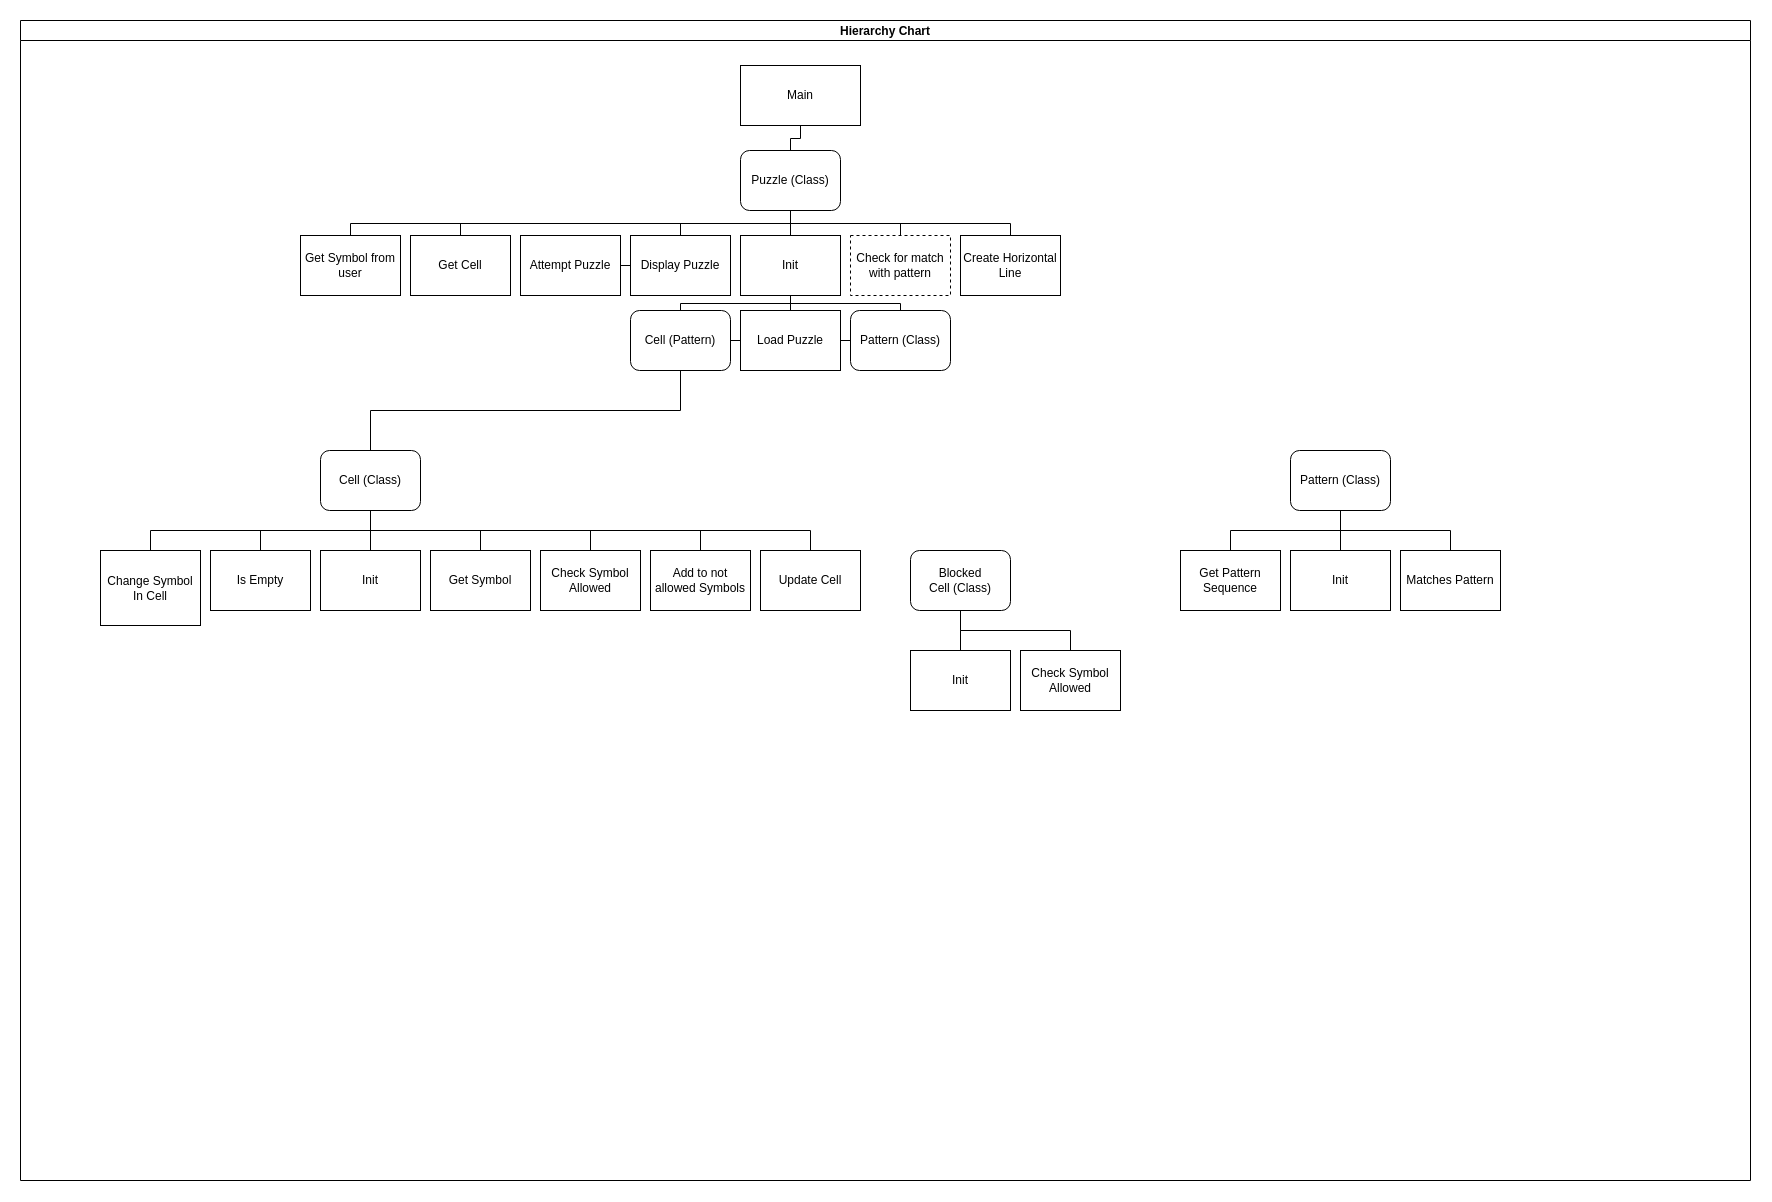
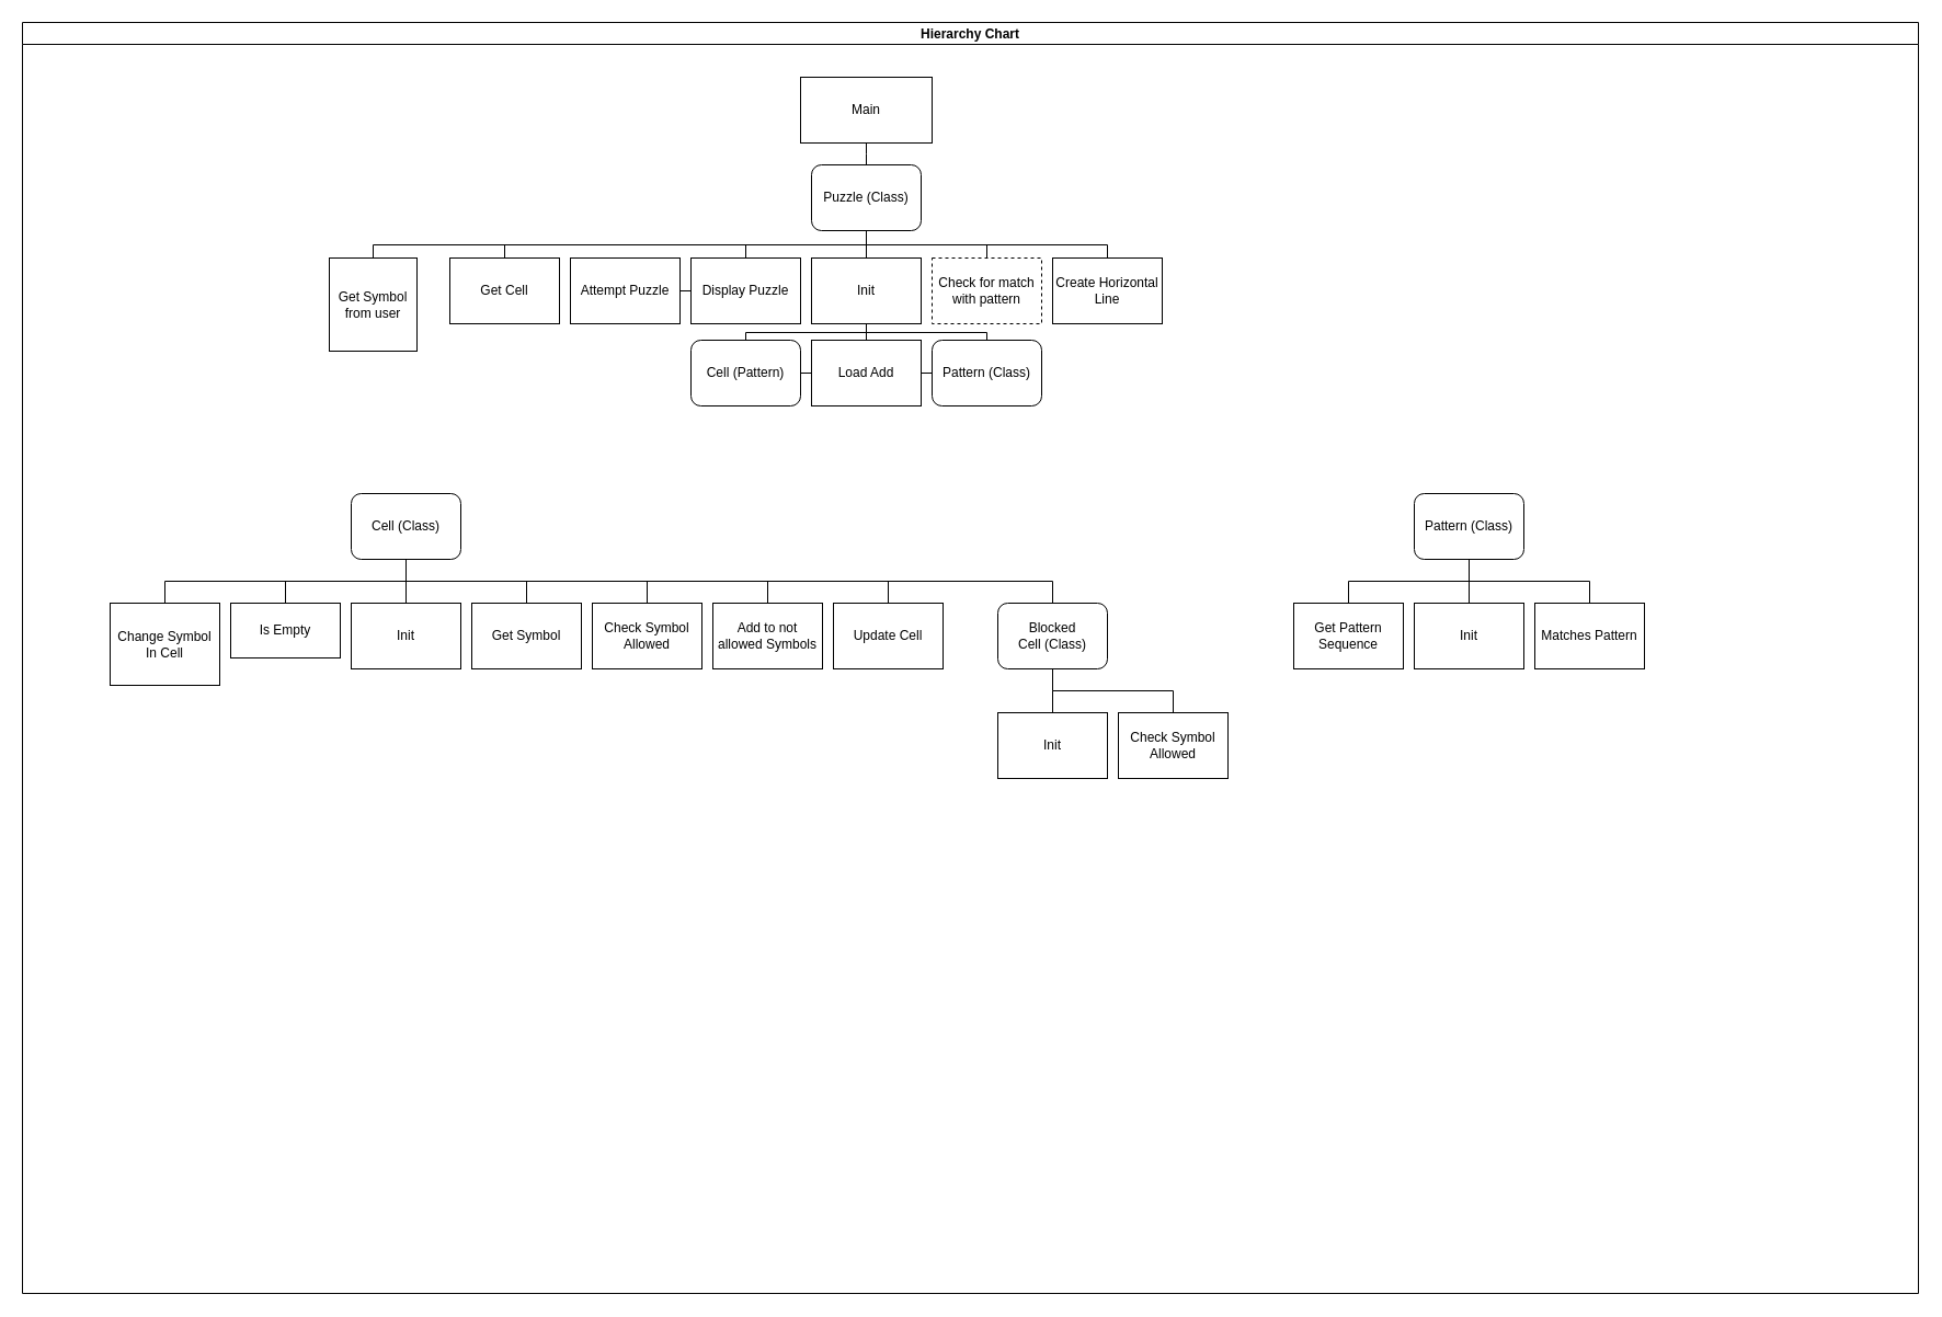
- <mxCell id="4" value="Main" style="whiteSpace=wrap;html=1;align=center;treeFolding=1;treeMoving=1;newEdgeStyle={&quot;edgeStyle&quot;:&quot;elbowEdgeStyle&quot;,&quot;startArrow&quot;:&quot;none&quot;,&quot;endArrow&quot;:&quot;none&quot;};" vertex="1" parent="2"><mxGeometry x="720" y="45" width="120" height="60" as="geometry" /></mxCell>
+ <mxCell id="4" value="Main" style="whiteSpace=wrap;html=1;align=center;treeFolding=1;treeMoving=1;newEdgeStyle={&quot;edgeStyle&quot;:&quot;elbowEdgeStyle&quot;,&quot;startArrow&quot;:&quot;none&quot;,&quot;endArrow&quot;:&quot;none&quot;};" vertex="1" parent="2"><mxGeometry x="710" y="50" width="120" height="60" as="geometry" /></mxCell>
- <mxCell id="14" value="Get Symbol from user" style="whiteSpace=wrap;html=1;align=center;verticalAlign=middle;treeFolding=1;treeMoving=1;newEdgeStyle={&quot;edgeStyle&quot;:&quot;elbowEdgeStyle&quot;,&quot;startArrow&quot;:&quot;none&quot;,&quot;endArrow&quot;:&quot;none&quot;};" vertex="1" parent="2"><mxGeometry x="280" y="215" width="100" height="60" as="geometry" /></mxCell>
+ <mxCell id="14" value="Get Symbol from user" style="whiteSpace=wrap;html=1;align=center;verticalAlign=middle;treeFolding=1;treeMoving=1;newEdgeStyle={&quot;edgeStyle&quot;:&quot;elbowEdgeStyle&quot;,&quot;startArrow&quot;:&quot;none&quot;,&quot;endArrow&quot;:&quot;none&quot;};" vertex="1" parent="2"><mxGeometry x="280" y="215" width="80" height="85" as="geometry" /></mxCell>
- <mxCell id="20" value="Load Puzzle" style="whiteSpace=wrap;html=1;align=center;verticalAlign=middle;treeFolding=1;treeMoving=1;newEdgeStyle={&quot;edgeStyle&quot;:&quot;elbowEdgeStyle&quot;,&quot;startArrow&quot;:&quot;none&quot;,&quot;endArrow&quot;:&quot;none&quot;};" vertex="1" parent="2"><mxGeometry x="720" y="290" width="100" height="60" as="geometry" /></mxCell>
+ <mxCell id="20" value="Load Add" style="whiteSpace=wrap;html=1;align=center;verticalAlign=middle;treeFolding=1;treeMoving=1;newEdgeStyle={&quot;edgeStyle&quot;:&quot;elbowEdgeStyle&quot;,&quot;startArrow&quot;:&quot;none&quot;,&quot;endArrow&quot;:&quot;none&quot;};" vertex="1" parent="2"><mxGeometry x="720" y="290" width="100" height="60" as="geometry" /></mxCell>
- <mxCell id="37" value="" style="edgeStyle=elbowEdgeStyle;rounded=0;orthogonalLoop=1;jettySize=auto;html=1;elbow=vertical;startArrow=none;endArrow=none;" edge="1" source="21" target="52" parent="2"><mxGeometry relative="1" as="geometry" /></mxCell>
+ <mxCell id="37" value="" style="edgeStyle=elbowEdgeStyle;rounded=0;orthogonalLoop=1;jettySize=auto;html=1;elbow=vertical;startArrow=none;endArrow=none;" edge="1" source="21" target="38" parent="2"><mxGeometry relative="1" as="geometry" /></mxCell>
- <mxCell id="28" value="Is Empty" style="whiteSpace=wrap;html=1;align=center;verticalAlign=middle;treeFolding=1;treeMoving=1;newEdgeStyle={&quot;edgeStyle&quot;:&quot;elbowEdgeStyle&quot;,&quot;startArrow&quot;:&quot;none&quot;,&quot;endArrow&quot;:&quot;none&quot;};rounded=0;" vertex="1" parent="2"><mxGeometry x="190" y="530" width="100" height="60" as="geometry" /></mxCell>
+ <mxCell id="28" value="Is Empty" style="whiteSpace=wrap;html=1;align=center;verticalAlign=middle;treeFolding=1;treeMoving=1;newEdgeStyle={&quot;edgeStyle&quot;:&quot;elbowEdgeStyle&quot;,&quot;startArrow&quot;:&quot;none&quot;,&quot;endArrow&quot;:&quot;none&quot;};rounded=0;" vertex="1" parent="2"><mxGeometry x="190" y="530" width="100" height="50" as="geometry" /></mxCell>
